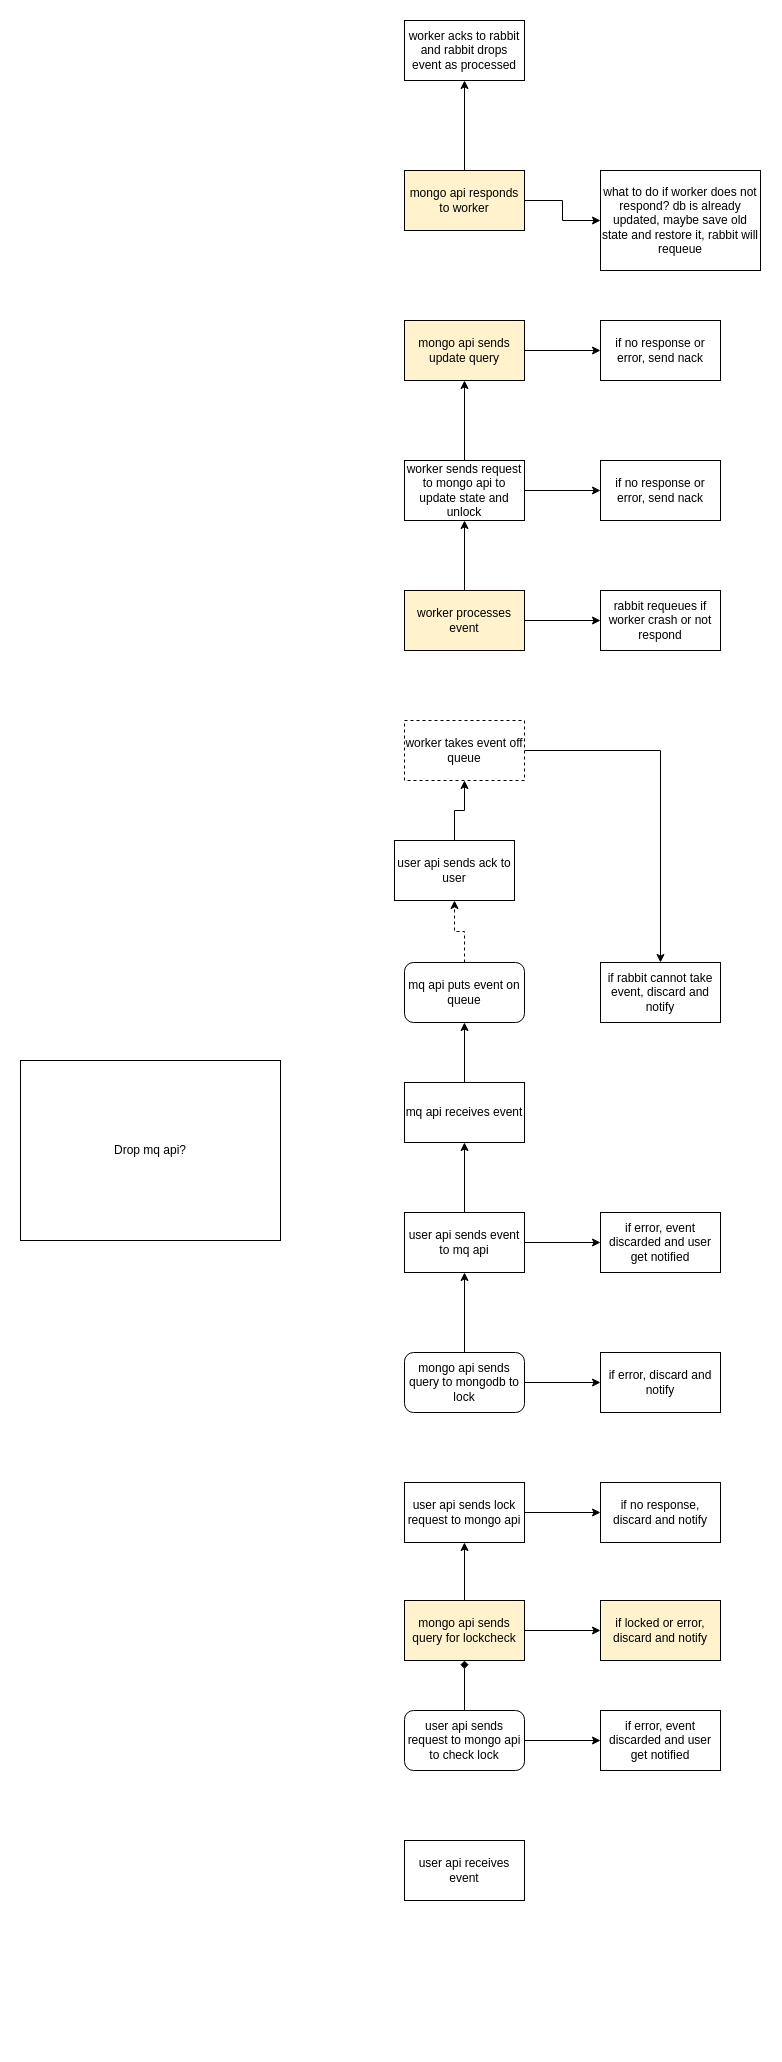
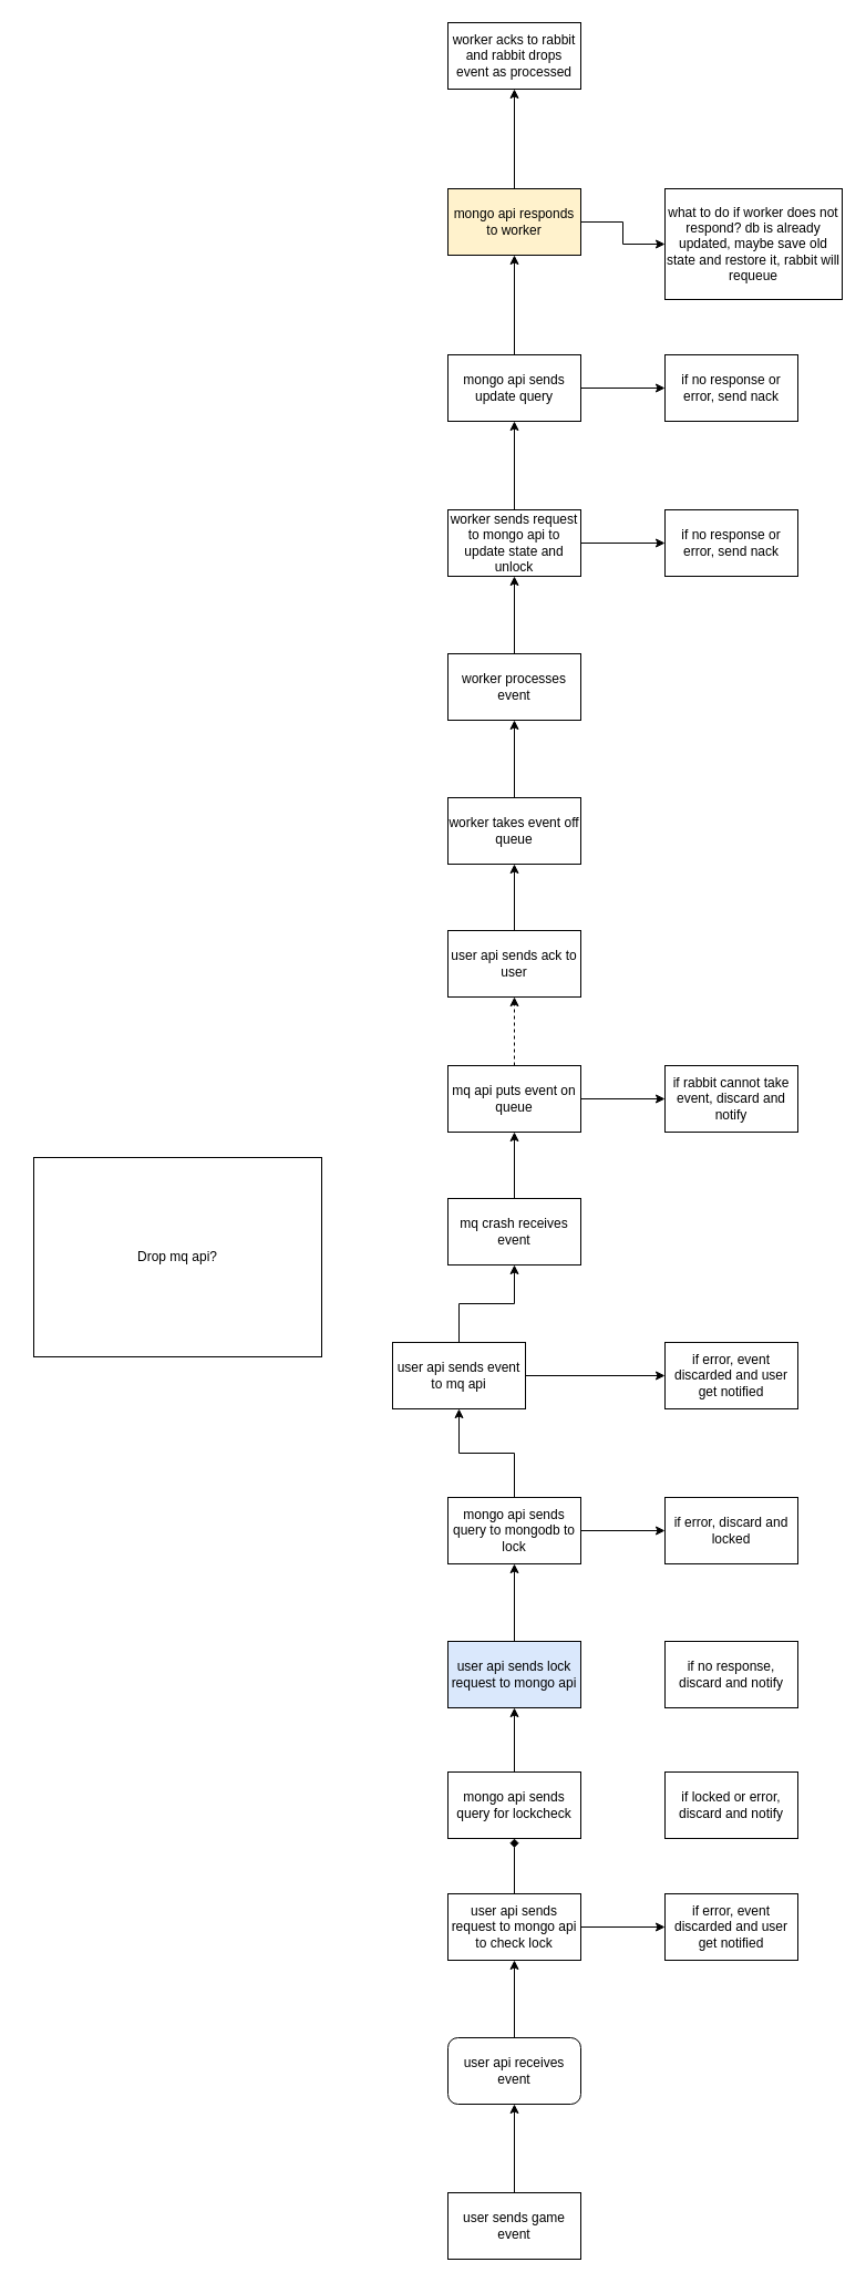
+ <mxCell id="45" value="" style="edgeStyle=orthogonalEdgeStyle;rounded=0;orthogonalLoop=1;jettySize=auto;html=1;" edge="1" parent="1" source="46" target="50"><mxGeometry relative="1" as="geometry" /></mxCell>
- <mxCell id="46" value="mongo api sends update query" style="rounded=0;whiteSpace=wrap;html=1;fillColor=#fff2cc;" vertex="1" parent="1"><mxGeometry x="404" y="320" width="120" height="60" as="geometry" /></mxCell>
+ <mxCell id="46" value="mongo api sends update query" style="rounded=0;whiteSpace=wrap;html=1;" vertex="1" parent="1"><mxGeometry x="404" y="320" width="120" height="60" as="geometry" /></mxCell>
- <mxCell id="38" value="worker processes event" style="rounded=0;whiteSpace=wrap;html=1;fillColor=#fff2cc;" vertex="1" parent="1"><mxGeometry x="404" y="590" width="120" height="60" as="geometry" /></mxCell>
+ <mxCell id="38" value="worker processes event" style="rounded=0;whiteSpace=wrap;html=1;" vertex="1" parent="1"><mxGeometry x="404" y="590" width="120" height="60" as="geometry" /></mxCell>
- <mxCell id="36" value="" style="edgeStyle=orthogonalEdgeStyle;rounded=0;orthogonalLoop=1;jettySize=auto;html=1;" edge="1" parent="1" source="38" target="39"><mxGeometry relative="1" as="geometry" /></mxCell>
- <mxCell id="39" value="rabbit requeues if worker crash or not respond" style="rounded=0;whiteSpace=wrap;html=1;" vertex="1" parent="1"><mxGeometry x="600" y="590" width="120" height="60" as="geometry" /></mxCell>
- <mxCell id="20" value="worker takes event off queue" style="rounded=0;whiteSpace=wrap;html=1;dashed=1;" vertex="1" parent="1"><mxGeometry x="404" y="720" width="120" height="60" as="geometry" /></mxCell>
+ <mxCell id="20" value="worker takes event off queue" style="rounded=0;whiteSpace=wrap;html=1;" vertex="1" parent="1"><mxGeometry x="404" y="720" width="120" height="60" as="geometry" /></mxCell>
- <mxCell id="19" value="" style="edgeStyle=orthogonalEdgeStyle;rounded=0;orthogonalLoop=1;jettySize=auto;html=1;" edge="1" parent="1" source="20" target="33"><mxGeometry relative="1" as="geometry" /></mxCell>
+ <mxCell id="19" value="" style="edgeStyle=orthogonalEdgeStyle;rounded=0;orthogonalLoop=1;jettySize=auto;html=1;" edge="1" parent="1" source="20" target="38"><mxGeometry relative="1" as="geometry" /></mxCell>
- <mxCell id="35" value="user api sends ack to user" style="rounded=0;whiteSpace=wrap;html=1;" vertex="1" parent="1"><mxGeometry x="394" y="840" width="120" height="60" as="geometry" /></mxCell>
+ <mxCell id="35" value="user api sends ack to user" style="rounded=0;whiteSpace=wrap;html=1;" vertex="1" parent="1"><mxGeometry x="404" y="840" width="120" height="60" as="geometry" /></mxCell>
- <mxCell id="18" value="mq api puts event on queue" style="whiteSpace=wrap;html=1;rounded=1;" vertex="1" parent="1"><mxGeometry x="404" y="962" width="120" height="60" as="geometry" /></mxCell>
+ <mxCell id="18" value="mq api puts event on queue" style="rounded=0;whiteSpace=wrap;html=1;" vertex="1" parent="1"><mxGeometry x="404" y="962" width="120" height="60" as="geometry" /></mxCell>
+ <mxCell id="16" value="" style="edgeStyle=orthogonalEdgeStyle;rounded=0;orthogonalLoop=1;jettySize=auto;html=1;" edge="1" parent="1" source="18" target="33"><mxGeometry relative="1" as="geometry" /></mxCell>
- <mxCell id="14" value="mq api receives event" style="rounded=0;whiteSpace=wrap;html=1;" vertex="1" parent="1"><mxGeometry x="404" y="1082" width="120" height="60" as="geometry" /></mxCell>
+ <mxCell id="14" value="mq crash receives event" style="rounded=0;whiteSpace=wrap;html=1;" vertex="1" parent="1"><mxGeometry x="404" y="1082" width="120" height="60" as="geometry" /></mxCell>
- <mxCell id="53" value="Drop mq api?" style="rounded=0;whiteSpace=wrap;html=1;" vertex="1" parent="1"><mxGeometry x="20" y="1060" width="260" height="180" as="geometry" /></mxCell>
+ <mxCell id="53" value="Drop mq api?" style="rounded=0;whiteSpace=wrap;html=1;" vertex="1" parent="1"><mxGeometry x="30" y="1045" width="260" height="180" as="geometry" /></mxCell>
- <mxCell id="12" value="user api sends event to mq api" style="rounded=0;whiteSpace=wrap;html=1;" vertex="1" parent="1"><mxGeometry x="404" y="1212" width="120" height="60" as="geometry" /></mxCell>
+ <mxCell id="12" value="user api sends event to mq api" style="rounded=0;whiteSpace=wrap;html=1;" vertex="1" parent="1"><mxGeometry x="354" y="1212" width="120" height="60" as="geometry" /></mxCell>
- <mxCell id="27" value="mongo api sends query to mongodb to lock" style="whiteSpace=wrap;html=1;rounded=1;" vertex="1" parent="1"><mxGeometry x="404" y="1352" width="120" height="60" as="geometry" /></mxCell>
+ <mxCell id="27" value="mongo api sends query to mongodb to lock" style="rounded=0;whiteSpace=wrap;html=1;" vertex="1" parent="1"><mxGeometry x="404" y="1352" width="120" height="60" as="geometry" /></mxCell>
- <mxCell id="28" value="if error, discard and notify" style="rounded=0;whiteSpace=wrap;html=1;" vertex="1" parent="1"><mxGeometry x="600" y="1352" width="120" height="60" as="geometry" /></mxCell>
+ <mxCell id="28" value="if error, discard and locked" style="rounded=0;whiteSpace=wrap;html=1;" vertex="1" parent="1"><mxGeometry x="600" y="1352" width="120" height="60" as="geometry" /></mxCell>
+ <mxCell id="22" value="" style="edgeStyle=orthogonalEdgeStyle;rounded=0;orthogonalLoop=1;jettySize=auto;html=1;" edge="1" parent="1" source="23" target="27"><mxGeometry relative="1" as="geometry" /></mxCell>
- <mxCell id="23" value="user api sends lock request to mongo api" style="rounded=0;whiteSpace=wrap;html=1;" vertex="1" parent="1"><mxGeometry x="404" y="1482" width="120" height="60" as="geometry" /></mxCell>
+ <mxCell id="23" value="user api sends lock request to mongo api" style="rounded=0;whiteSpace=wrap;html=1;fillColor=#dae8fc;" vertex="1" parent="1"><mxGeometry x="404" y="1482" width="120" height="60" as="geometry" /></mxCell>
- <mxCell id="21" value="" style="edgeStyle=orthogonalEdgeStyle;rounded=0;orthogonalLoop=1;jettySize=auto;html=1;" edge="1" parent="1" source="23" target="24"><mxGeometry relative="1" as="geometry" /></mxCell>
- <mxCell id="31" value="mongo api sends query for lockcheck" style="rounded=0;whiteSpace=wrap;html=1;fillColor=#fff2cc;" vertex="1" parent="1"><mxGeometry x="404" y="1600" width="120" height="60" as="geometry" /></mxCell>
+ <mxCell id="31" value="mongo api sends query for lockcheck" style="rounded=0;whiteSpace=wrap;html=1;" vertex="1" parent="1"><mxGeometry x="404" y="1600" width="120" height="60" as="geometry" /></mxCell>
- <mxCell id="30" value="" style="edgeStyle=orthogonalEdgeStyle;rounded=0;orthogonalLoop=1;jettySize=auto;html=1;" edge="1" parent="1" source="31" target="32"><mxGeometry relative="1" as="geometry" /></mxCell>
- <mxCell id="32" value="if locked or error, discard and notify" style="rounded=0;whiteSpace=wrap;html=1;fillColor=#fff2cc;" vertex="1" parent="1"><mxGeometry x="600" y="1600" width="120" height="60" as="geometry" /></mxCell>
+ <mxCell id="32" value="if locked or error, discard and notify" style="rounded=0;whiteSpace=wrap;html=1;" vertex="1" parent="1"><mxGeometry x="600" y="1600" width="120" height="60" as="geometry" /></mxCell>
- <mxCell id="8" value="user api sends request to mongo api to check lock" style="whiteSpace=wrap;html=1;rounded=1;" vertex="1" parent="1"><mxGeometry x="404" y="1710" width="120" height="60" as="geometry" /></mxCell>
+ <mxCell id="8" value="user api sends request to mongo api to check lock" style="rounded=0;whiteSpace=wrap;html=1;" vertex="1" parent="1"><mxGeometry x="404" y="1710" width="120" height="60" as="geometry" /></mxCell>
+ <mxCell id="4" value="" style="edgeStyle=orthogonalEdgeStyle;rounded=0;orthogonalLoop=1;jettySize=auto;html=1;" edge="1" parent="1" source="5" target="8"><mxGeometry relative="1" as="geometry" /></mxCell>
- <mxCell id="5" value="user api receives event" style="rounded=0;whiteSpace=wrap;html=1;" vertex="1" parent="1"><mxGeometry x="404" y="1840" width="120" height="60" as="geometry" /></mxCell>
+ <mxCell id="5" value="user api receives event" style="whiteSpace=wrap;html=1;rounded=1;" vertex="1" parent="1"><mxGeometry x="404" y="1840" width="120" height="60" as="geometry" /></mxCell>
+ <mxCell id="2" style="edgeStyle=orthogonalEdgeStyle;rounded=0;orthogonalLoop=1;jettySize=auto;html=1;exitX=0.5;exitY=0;exitDx=0;exitDy=0;entryX=0.5;entryY=1;entryDx=0;entryDy=0;" edge="1" parent="1" source="3" target="5"><mxGeometry relative="1" as="geometry" /></mxCell>
+ <mxCell id="3" value="user sends game event" style="rounded=0;whiteSpace=wrap;html=1;" vertex="1" parent="1"><mxGeometry x="404" y="1980" width="120" height="60" as="geometry" /></mxCell>
